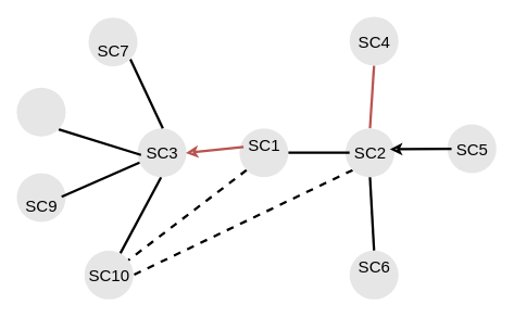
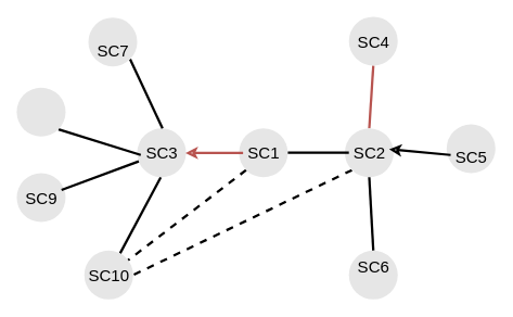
- <mxCell id="20" value="SC1" style="text;html=1;resizable=0;autosize=1;align=center;verticalAlign=middle;points=[];fillColor=none;strokeColor=none;rounded=0;fontSize=20;" parent="1" vertex="1"><mxGeometry x="298" y="162" width="50" height="30" as="geometry" /></mxCell>
+ <mxCell id="20" value="SC1" style="text;html=1;resizable=0;autosize=1;align=center;verticalAlign=middle;points=[];fillColor=none;strokeColor=none;rounded=0;fontSize=20;" parent="1" vertex="1"><mxGeometry x="298" y="172" width="50" height="30" as="geometry" /></mxCell>
- <mxCell id="23" value="SC5" style="text;html=1;resizable=0;autosize=1;align=center;verticalAlign=middle;points=[];fillColor=none;strokeColor=none;rounded=0;fontSize=20;" parent="1" vertex="1"><mxGeometry x="553" y="167" width="50" height="30" as="geometry" /></mxCell>
+ <mxCell id="23" value="SC5" style="text;html=1;resizable=0;autosize=1;align=center;verticalAlign=middle;points=[];fillColor=none;strokeColor=none;rounded=0;fontSize=20;" parent="1" vertex="1"><mxGeometry x="553" y="177" width="50" height="30" as="geometry" /></mxCell>
- <mxCell id="27" value="SC9" style="text;html=1;resizable=0;autosize=1;align=center;verticalAlign=middle;points=[];fillColor=none;strokeColor=none;rounded=0;fontSize=20;" parent="1" vertex="1"><mxGeometry x="25" y="237" width="50" height="30" as="geometry" /></mxCell>
+ <mxCell id="27" value="SC9" style="text;html=1;resizable=0;autosize=1;align=center;verticalAlign=middle;points=[];fillColor=none;strokeColor=none;rounded=0;fontSize=20;" parent="1" vertex="1"><mxGeometry x="25" y="227" width="50" height="30" as="geometry" /></mxCell>
